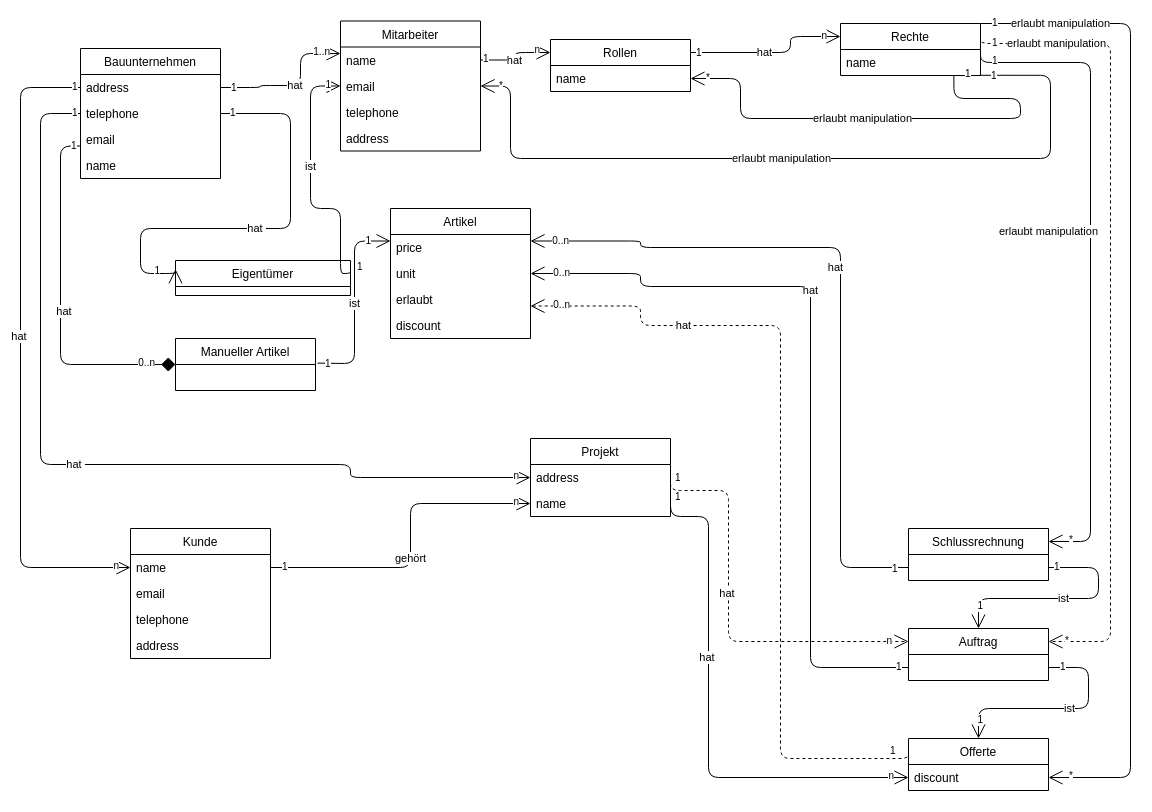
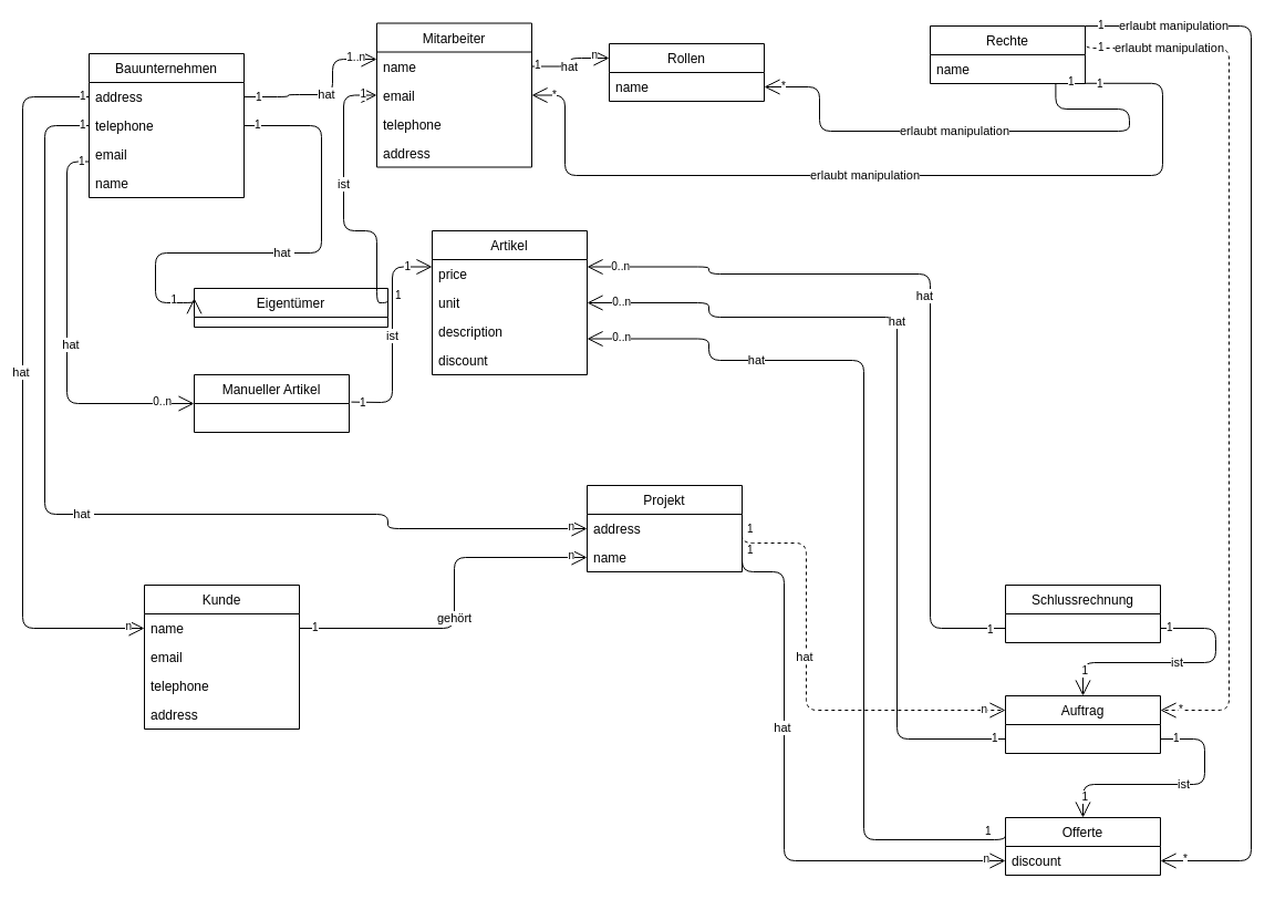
- <mxCell id="28" value="hat" style="endArrow=open;html=1;endSize=12;startArrow=none;startSize=14;startFill=0;edgeStyle=orthogonalEdgeStyle;entryX=0;entryY=0.25;entryDx=0;entryDy=0;exitX=1;exitY=0.25;exitDx=0;exitDy=0;" parent="1" source="80" target="17" edge="1"><mxGeometry x="-0.111" relative="1" as="geometry"><mxPoint x="630" y="156.5" as="sourcePoint" /><mxPoint x="710" y="156.5" as="targetPoint" /><mxPoint as="offset" /><Array as="points"><mxPoint x="790" y="52" /><mxPoint x="790" y="36" /></Array></mxGeometry></mxCell>
- <mxCell id="29" value="1" style="resizable=0;html=1;align=left;verticalAlign=top;labelBackgroundColor=#ffffff;fontSize=10;" parent="28" connectable="0" vertex="1"><mxGeometry x="-1" relative="1" as="geometry"><mxPoint x="4" y="-12" as="offset" /></mxGeometry></mxCell>
- <mxCell id="30" value="n" style="resizable=0;html=1;align=right;verticalAlign=top;labelBackgroundColor=#ffffff;fontSize=10;" parent="28" connectable="0" vertex="1"><mxGeometry x="1" relative="1" as="geometry"><mxPoint x="-13" y="-13" as="offset" /></mxGeometry></mxCell>
- <mxCell id="25" value="erlaubt manipulation" style="endArrow=open;html=1;endSize=12;startArrow=none;startSize=14;startFill=0;edgeStyle=orthogonalEdgeStyle;exitX=1;exitY=0.5;exitDx=0;exitDy=0;entryX=1;entryY=0.25;entryDx=0;entryDy=0;" parent="1" source="17" target="86" edge="1"><mxGeometry x="-0.094" y="-42" relative="1" as="geometry"><mxPoint x="847.5" y="128" as="sourcePoint" /><mxPoint x="499" y="536.74" as="targetPoint" /><mxPoint as="offset" /><Array as="points"><mxPoint x="1090" y="62" /><mxPoint x="1090" y="541" /></Array></mxGeometry></mxCell>
- <mxCell id="26" value="1" style="resizable=0;html=1;align=left;verticalAlign=top;labelBackgroundColor=#ffffff;fontSize=10;" parent="25" connectable="0" vertex="1"><mxGeometry x="-1" relative="1" as="geometry"><mxPoint x="10" y="-1" as="offset" /></mxGeometry></mxCell>
- <mxCell id="27" value="*" style="resizable=0;html=1;align=right;verticalAlign=top;labelBackgroundColor=#ffffff;fontSize=10;" parent="25" connectable="0" vertex="1"><mxGeometry x="1" relative="1" as="geometry"><mxPoint x="24.89" y="-13.51" as="offset" /></mxGeometry></mxCell>
- <mxCell id="78" value="erlaubt" style="text;strokeColor=none;fillColor=none;align=left;verticalAlign=top;spacingLeft=4;spacingRight=4;overflow=hidden;rotatable=0;points=[[0,0.5],[1,0.5]];portConstraint=eastwest;" parent="75" vertex="1"><mxGeometry y="78" width="140" height="26" as="geometry" /></mxCell>
+ <mxCell id="78" value="description" style="text;strokeColor=none;fillColor=none;align=left;verticalAlign=top;spacingLeft=4;spacingRight=4;overflow=hidden;rotatable=0;points=[[0,0.5],[1,0.5]];portConstraint=eastwest;" parent="75" vertex="1"><mxGeometry y="78" width="140" height="26" as="geometry" /></mxCell>
- <mxCell id="43" value="hat&amp;nbsp;" style="endArrow=diamond;html=1;endSize=12;startArrow=none;startSize=14;startFill=0;edgeStyle=orthogonalEdgeStyle;exitX=0;exitY=0.75;exitDx=0;exitDy=0;entryX=0;entryY=0.5;entryDx=0;entryDy=0;" parent="1" source="64" target="74" edge="1"><mxGeometry x="0.046" y="5" relative="1" as="geometry"><mxPoint x="80" y="113" as="sourcePoint" /><mxPoint x="190" y="356.5" as="targetPoint" /><mxPoint as="offset" /><Array as="points"><mxPoint x="60" y="146" /><mxPoint x="60" y="364" /></Array></mxGeometry></mxCell>
+ <mxCell id="43" value="hat&amp;nbsp;" style="endArrow=open;html=1;endSize=12;startArrow=none;startSize=14;startFill=0;edgeStyle=orthogonalEdgeStyle;exitX=0;exitY=0.75;exitDx=0;exitDy=0;entryX=0;entryY=0.5;entryDx=0;entryDy=0;" parent="1" source="64" target="74" edge="1"><mxGeometry x="0.046" y="5" relative="1" as="geometry"><mxPoint x="80" y="113" as="sourcePoint" /><mxPoint x="190" y="356.5" as="targetPoint" /><mxPoint as="offset" /><Array as="points"><mxPoint x="60" y="146" /><mxPoint x="60" y="364" /></Array></mxGeometry></mxCell>
- <mxCell id="55" value="hat" style="endArrow=open;html=1;endSize=12;startArrow=none;startSize=14;startFill=0;edgeStyle=orthogonalEdgeStyle;entryX=1;entryY=0.75;entryDx=0;entryDy=0;exitX=0;exitY=0.25;exitDx=0;exitDy=0;dashed=1;" parent="1" source="88" target="75" edge="1"><mxGeometry x="0.587" relative="1" as="geometry"><mxPoint x="389" y="698" as="sourcePoint" /><mxPoint x="416.5" y="381.5" as="targetPoint" /><mxPoint as="offset" /><Array as="points"><mxPoint x="908" y="758" /><mxPoint x="780" y="758" /><mxPoint x="780" y="325" /><mxPoint x="640" y="325" /><mxPoint x="640" y="306" /></Array></mxGeometry></mxCell>
+ <mxCell id="55" value="hat" style="endArrow=open;html=1;endSize=12;startArrow=none;startSize=14;startFill=0;edgeStyle=orthogonalEdgeStyle;entryX=1;entryY=0.75;entryDx=0;entryDy=0;exitX=0;exitY=0.25;exitDx=0;exitDy=0;" parent="1" source="88" target="75" edge="1"><mxGeometry x="0.587" relative="1" as="geometry"><mxPoint x="389" y="698" as="sourcePoint" /><mxPoint x="416.5" y="381.5" as="targetPoint" /><mxPoint as="offset" /><Array as="points"><mxPoint x="908" y="758" /><mxPoint x="780" y="758" /><mxPoint x="780" y="325" /><mxPoint x="640" y="325" /><mxPoint x="640" y="306" /></Array></mxGeometry></mxCell>
